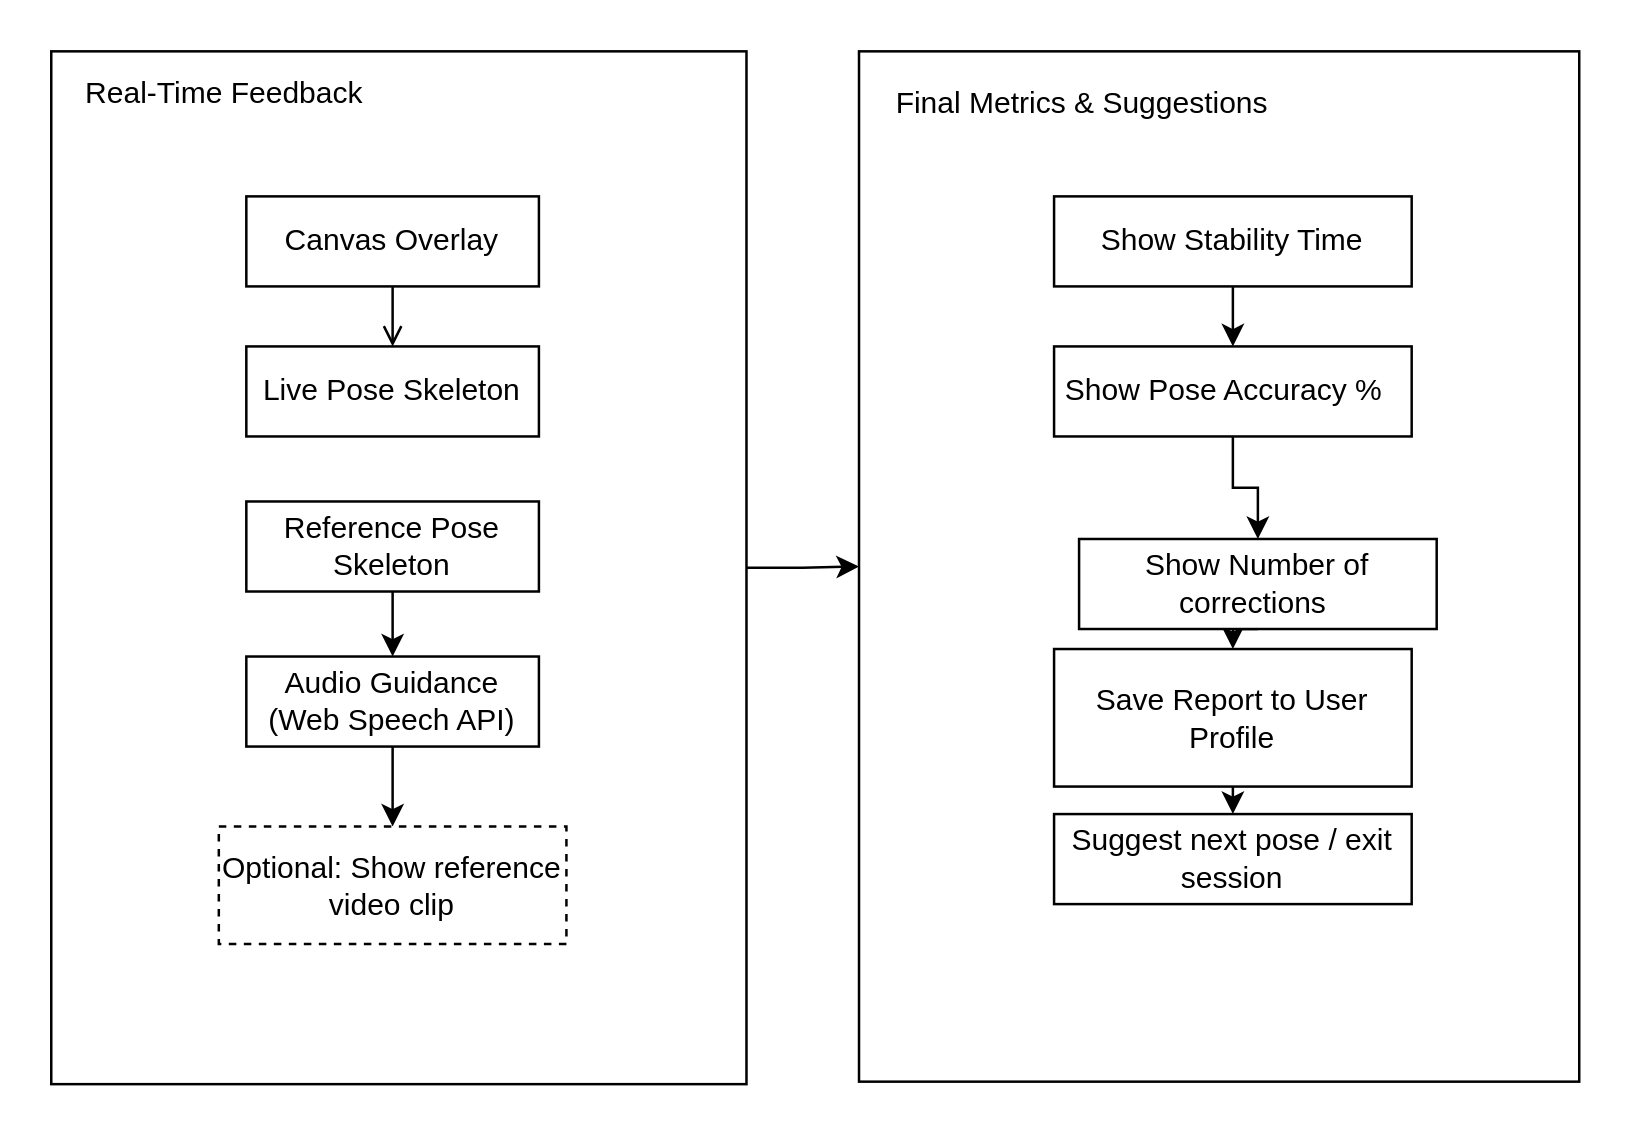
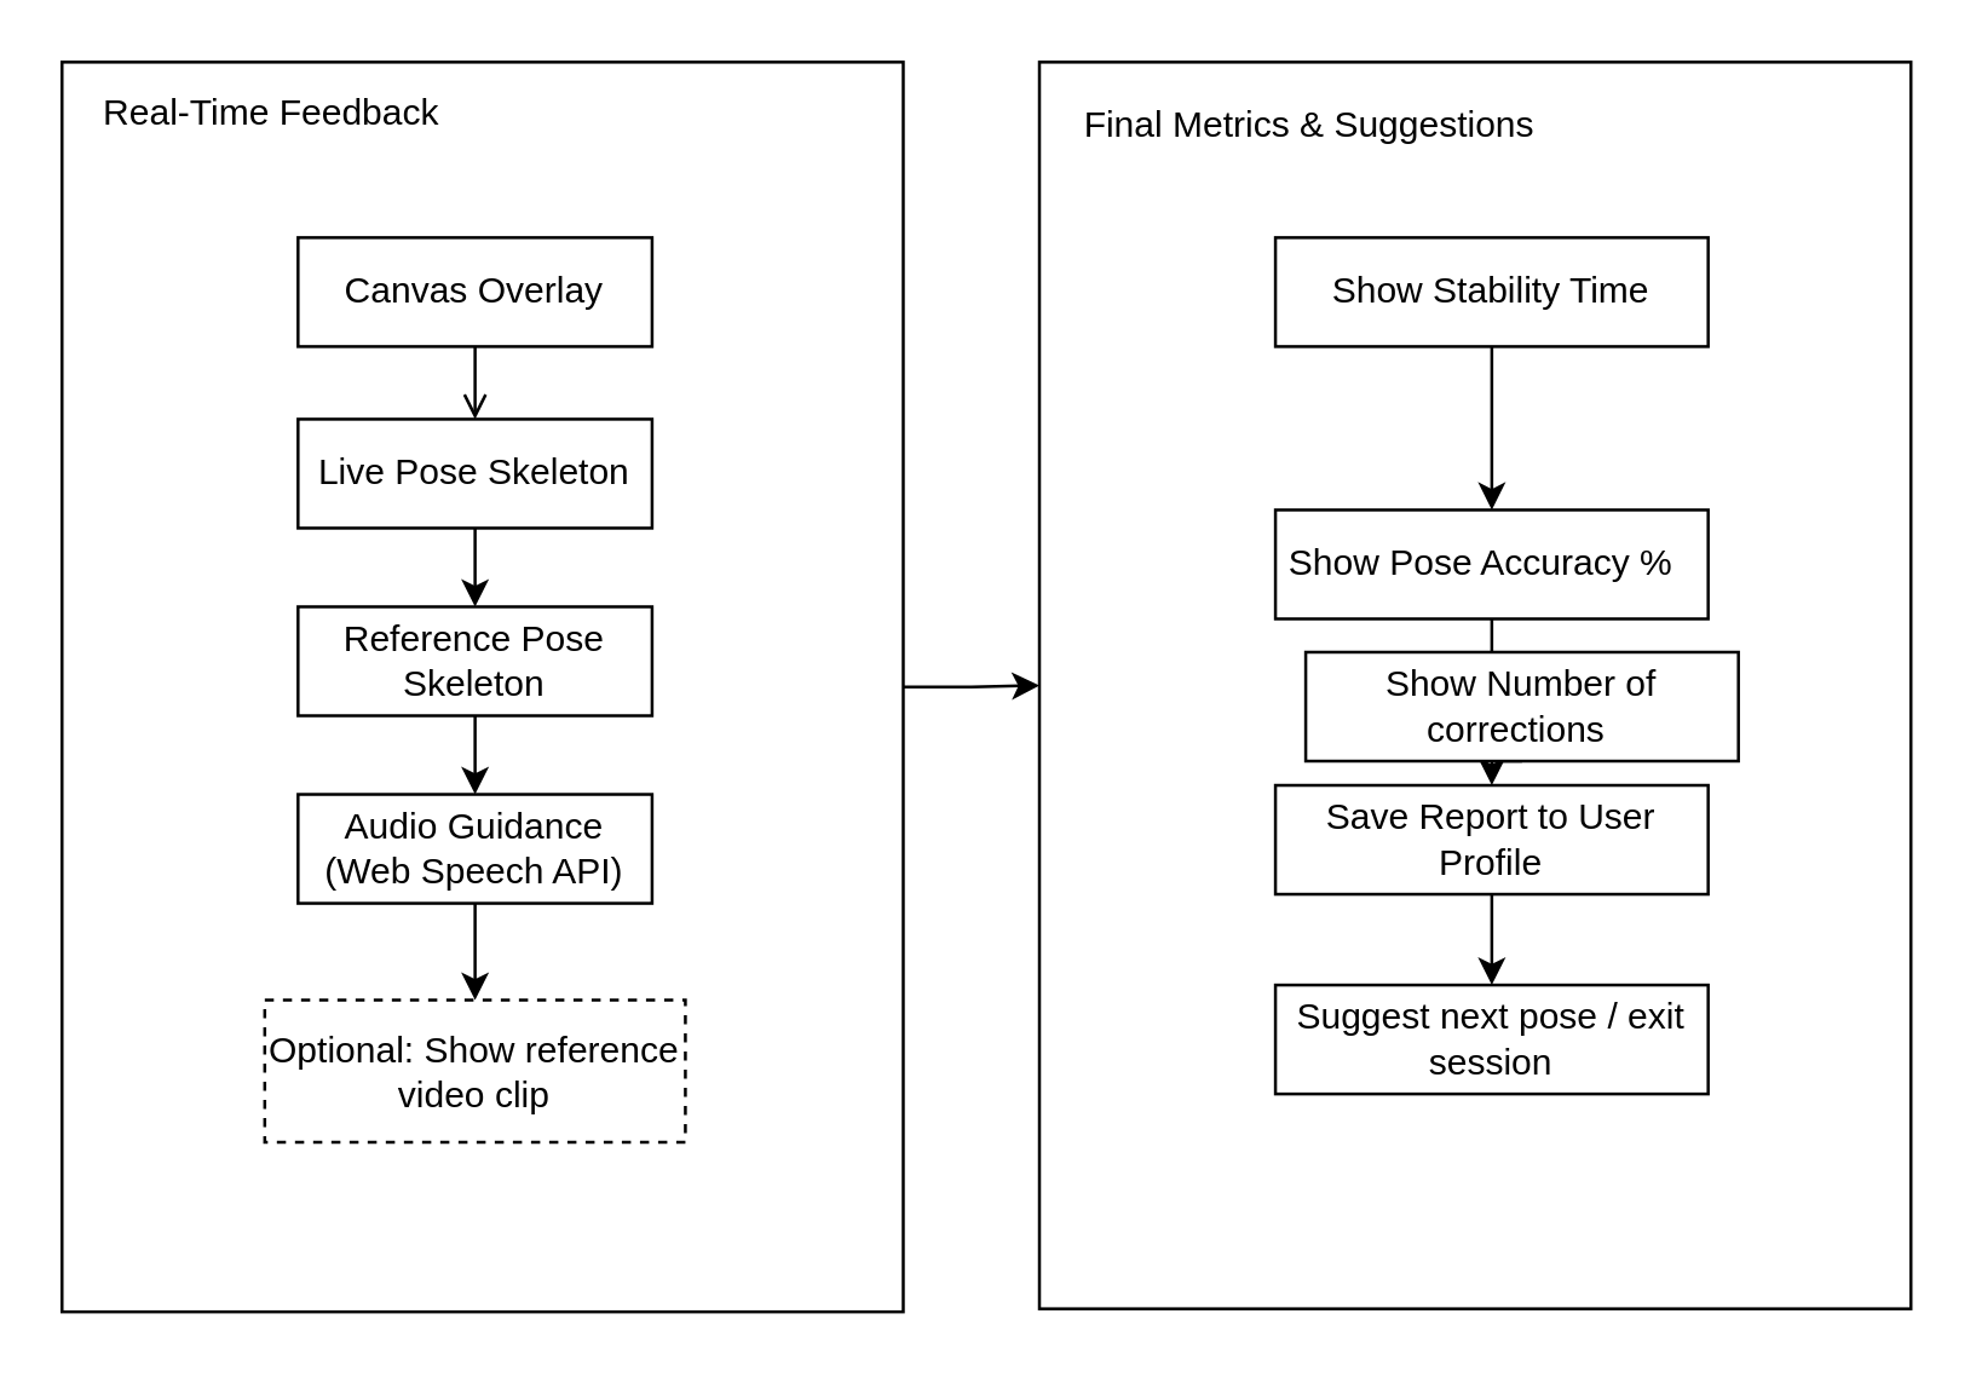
- <mxCell id="16" value="Show Pose Accuracy %&amp;nbsp;&amp;nbsp;" style="rounded=0;whiteSpace=wrap;html=1;" vertex="1" parent="1"><mxGeometry x="421" y="138" width="143" height="36" as="geometry" /></mxCell>
+ <mxCell id="16" value="Show Pose Accuracy %&amp;nbsp;&amp;nbsp;" style="rounded=0;whiteSpace=wrap;html=1;" vertex="1" parent="1"><mxGeometry x="421" y="168" width="143" height="36" as="geometry" /></mxCell>
+ <mxCell id="7" style="edgeStyle=orthogonalEdgeStyle;rounded=0;orthogonalLoop=1;jettySize=auto;html=1;exitX=0.5;exitY=1;exitDx=0;exitDy=0;" edge="1" parent="1" source="8" target="10"><mxGeometry relative="1" as="geometry" /></mxCell>
- <mxCell id="20" value="Save Report to User Profile" style="rounded=0;whiteSpace=wrap;html=1;" vertex="1" parent="1"><mxGeometry x="421" y="259" width="143" height="55" as="geometry" /></mxCell>
+ <mxCell id="20" value="Save Report to User Profile" style="rounded=0;whiteSpace=wrap;html=1;" vertex="1" parent="1"><mxGeometry x="421" y="259" width="143" height="36" as="geometry" /></mxCell>
